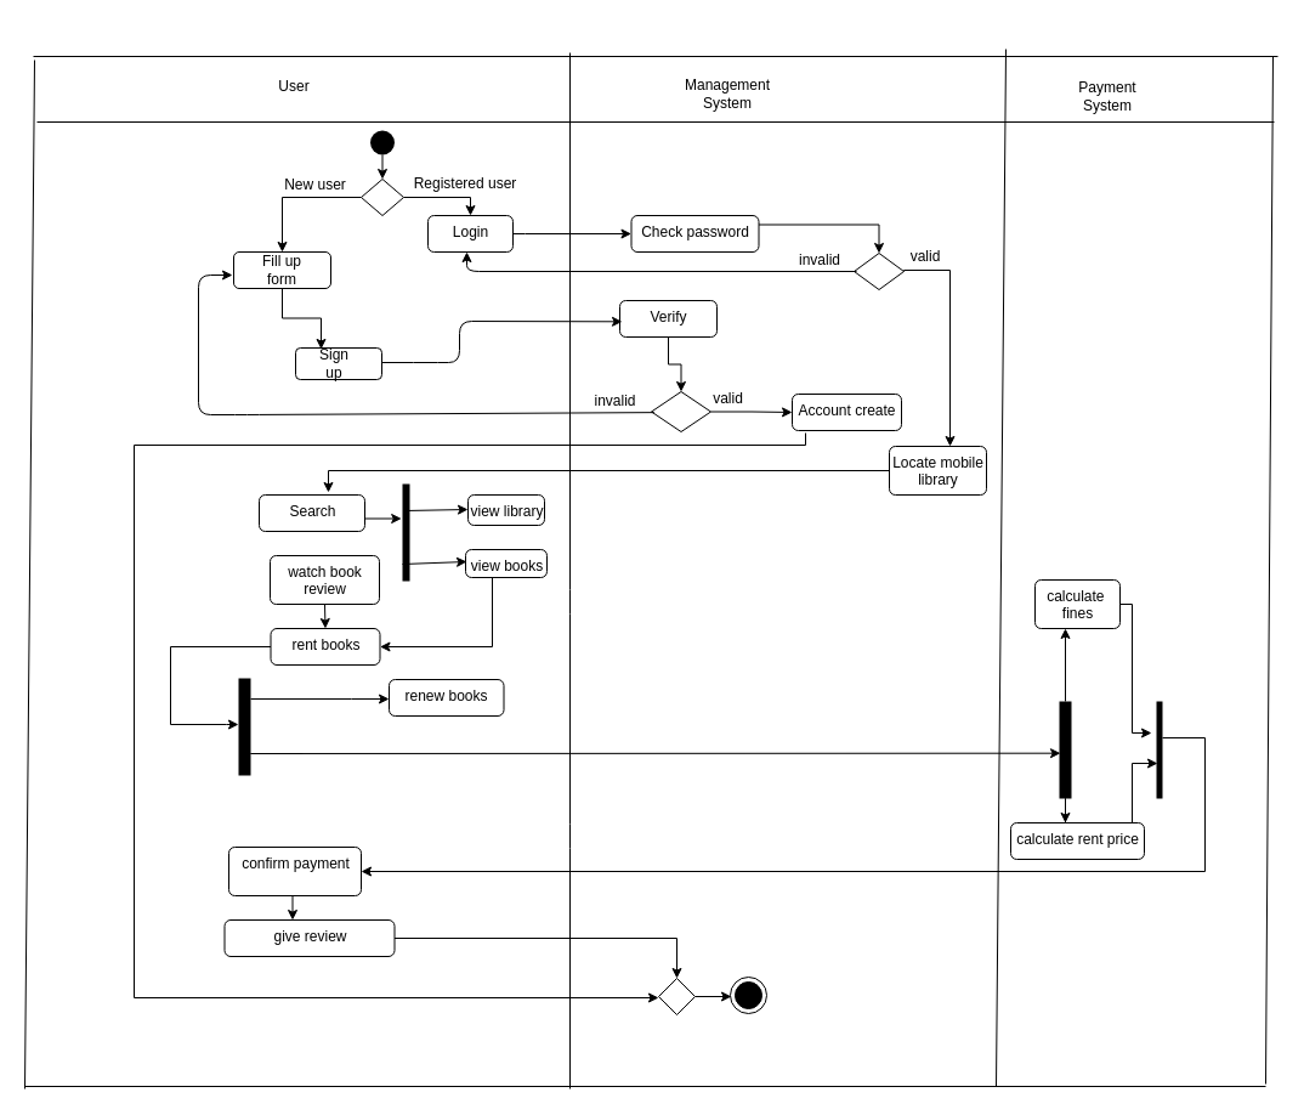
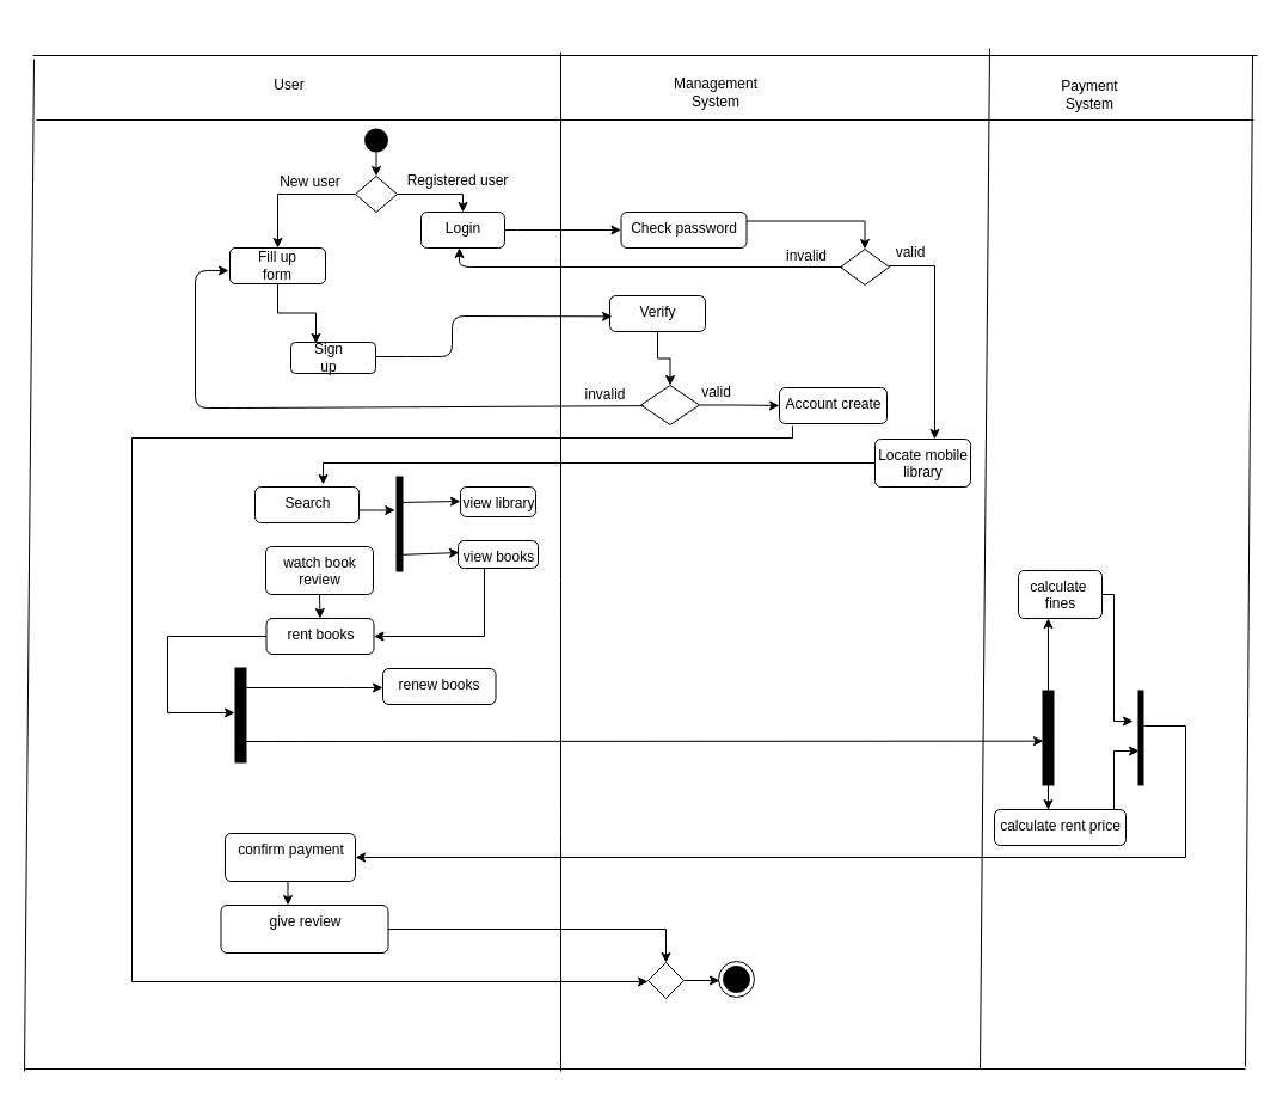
- <mxCell id="58" value="give review" style="html=1;align=center;verticalAlign=top;rounded=1;absoluteArcSize=1;arcSize=10;dashed=0;" parent="1" vertex="1"><mxGeometry x="184.5" y="757" width="140" height="30" as="geometry" /></mxCell>
+ <mxCell id="58" value="give review" style="html=1;align=center;verticalAlign=top;rounded=1;absoluteArcSize=1;arcSize=10;dashed=0;" parent="1" vertex="1"><mxGeometry x="184.5" y="757" width="140" height="40" as="geometry" /></mxCell>
